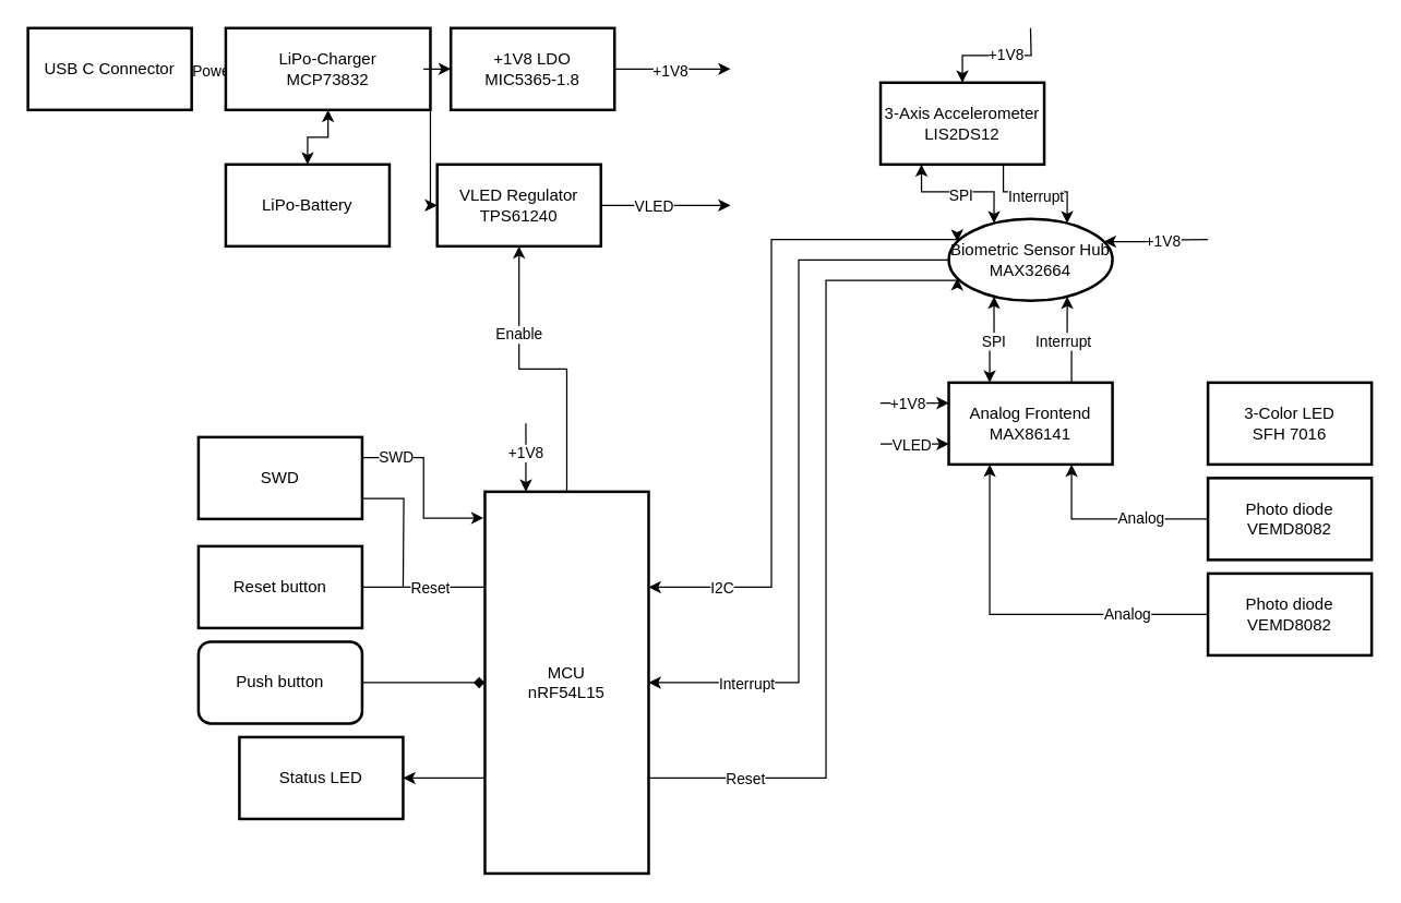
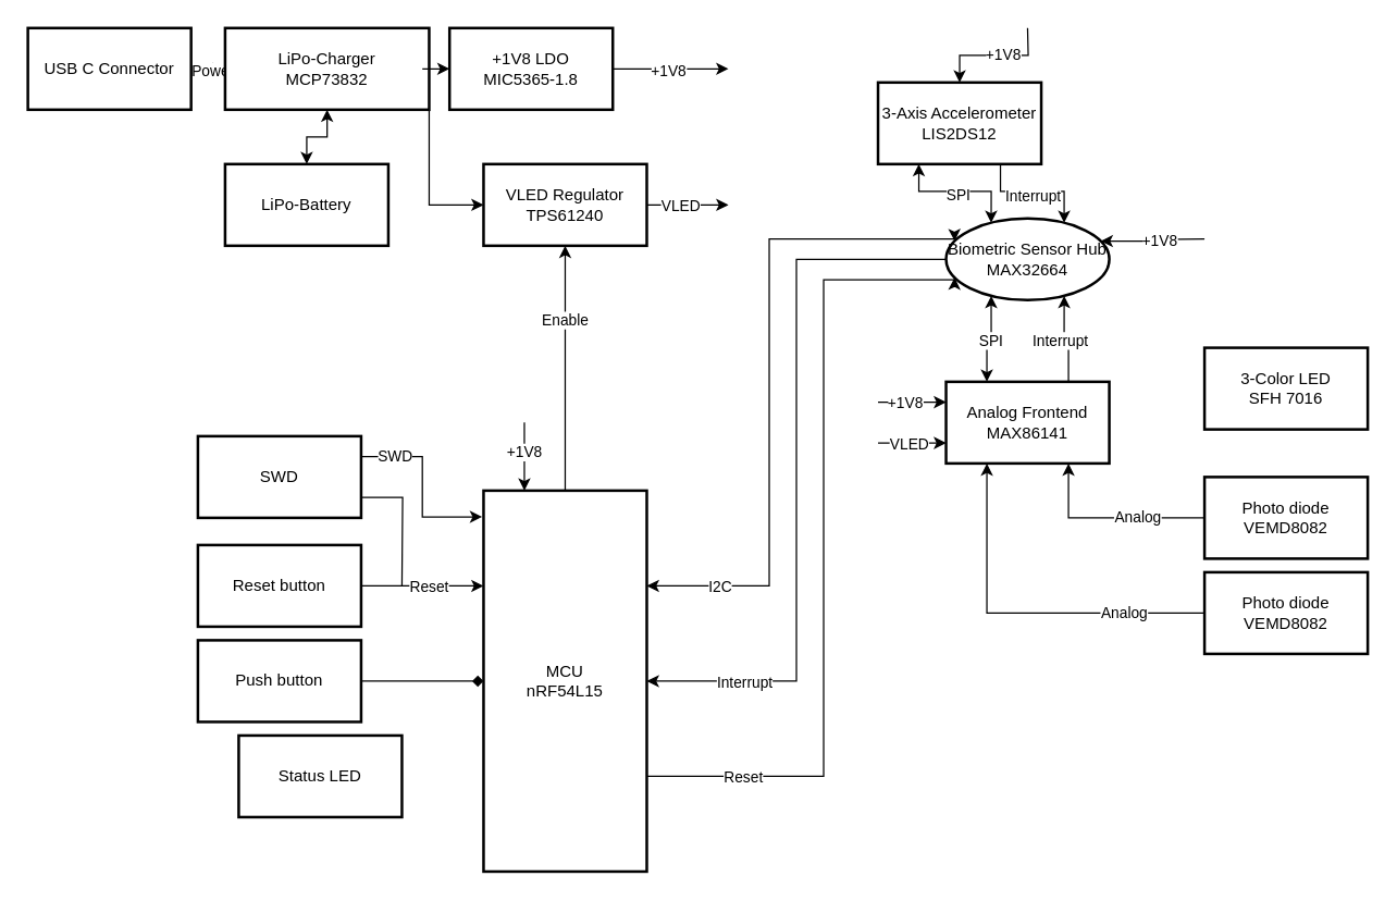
- <mxCell id="11" value="VLED Regulator&lt;br&gt;TPS61240" style="rounded=0;whiteSpace=wrap;html=1;strokeWidth=2;" vertex="1" parent="1"><mxGeometry x="320" y="120" width="120" height="60" as="geometry" /></mxCell>
+ <mxCell id="11" value="VLED Regulator&lt;br&gt;TPS61240" style="rounded=0;whiteSpace=wrap;html=1;strokeWidth=2;" vertex="1" parent="1"><mxGeometry x="355" y="120" width="120" height="60" as="geometry" /></mxCell>
- <mxCell id="41" value="3-Color LED&lt;br&gt;SFH 7016" style="rounded=0;whiteSpace=wrap;html=1;strokeWidth=2;" vertex="1" parent="1"><mxGeometry x="885" y="280" width="120" height="60" as="geometry" /></mxCell>
+ <mxCell id="41" value="3-Color LED&lt;br&gt;SFH 7016" style="rounded=0;whiteSpace=wrap;html=1;strokeWidth=2;" vertex="1" parent="1"><mxGeometry x="885" y="255" width="120" height="60" as="geometry" /></mxCell>
- <mxCell id="22" style="edgeStyle=orthogonalEdgeStyle;rounded=0;orthogonalLoop=1;jettySize=auto;html=1;entryX=0;entryY=0.25;entryDx=0;entryDy=0;endArrow=none;" edge="1" parent="1" source="24" target="21"><mxGeometry relative="1" as="geometry" /></mxCell>
+ <mxCell id="22" style="edgeStyle=orthogonalEdgeStyle;rounded=0;orthogonalLoop=1;jettySize=auto;html=1;entryX=0;entryY=0.25;entryDx=0;entryDy=0;" edge="1" parent="1" source="24" target="21"><mxGeometry relative="1" as="geometry" /></mxCell>
- <mxCell id="27" value="Push button" style="whiteSpace=wrap;html=1;strokeWidth=2;rounded=1;" vertex="1" parent="1"><mxGeometry x="145" y="470" width="120" height="60" as="geometry" /></mxCell>
+ <mxCell id="27" value="Push button" style="rounded=0;whiteSpace=wrap;html=1;strokeWidth=2;" vertex="1" parent="1"><mxGeometry x="145" y="470" width="120" height="60" as="geometry" /></mxCell>
- <mxCell id="16" style="edgeStyle=orthogonalEdgeStyle;rounded=0;orthogonalLoop=1;jettySize=auto;html=1;exitX=0;exitY=0.75;exitDx=0;exitDy=0;entryX=1;entryY=0.5;entryDx=0;entryDy=0;" edge="1" parent="1" source="21" target="25"><mxGeometry relative="1" as="geometry" /></mxCell>
